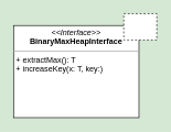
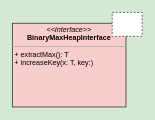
- <mxCell id="2" value="&lt;p style=&quot;margin:0px;margin-top:4px;text-align:center;&quot;&gt;&lt;i&gt;&amp;lt;&amp;lt;Interface&amp;gt;&amp;gt;&lt;/i&gt;&lt;br&gt;&lt;b&gt;BinaryMaxHeapInterface&lt;/b&gt;&lt;/p&gt;&lt;hr size=&quot;1&quot;&gt;&lt;p style=&quot;margin:0px;margin-left:4px;&quot;&gt;+ extractMax(): T&lt;br&gt;+ increaseKey(x: T, key:)&lt;/p&gt;" style="verticalAlign=top;align=left;overflow=fill;fontSize=12;fontFamily=Helvetica;html=1;" vertex="1" parent="1"><mxGeometry x="20" y="38" width="190" height="140" as="geometry" /></mxCell>
+ <mxCell id="2" value="&lt;p style=&quot;margin:0px;margin-top:4px;text-align:center;&quot;&gt;&lt;i&gt;&amp;lt;&amp;lt;Interface&amp;gt;&amp;gt;&lt;/i&gt;&lt;br&gt;&lt;b&gt;BinaryMaxHeapInterface&lt;/b&gt;&lt;/p&gt;&lt;hr size=&quot;1&quot;&gt;&lt;p style=&quot;margin:0px;margin-left:4px;&quot;&gt;+ extractMax(): T&lt;br&gt;+ increaseKey(x: T, key:)&lt;/p&gt;" style="verticalAlign=top;align=left;overflow=fill;fontSize=12;fontFamily=Helvetica;html=1;fillColor=#f8cecc;" vertex="1" parent="1"><mxGeometry x="20" y="38" width="190" height="140" as="geometry" /></mxCell>
